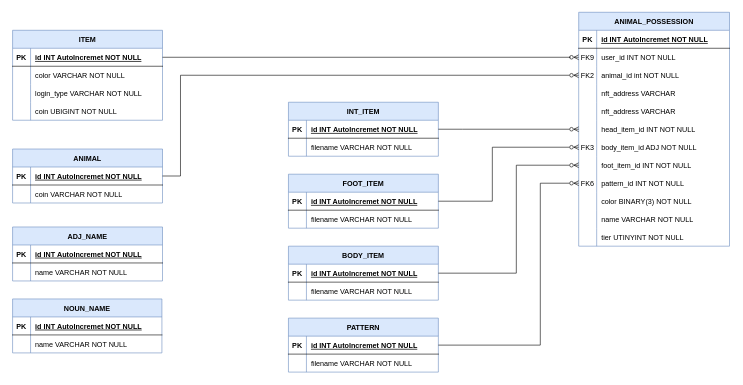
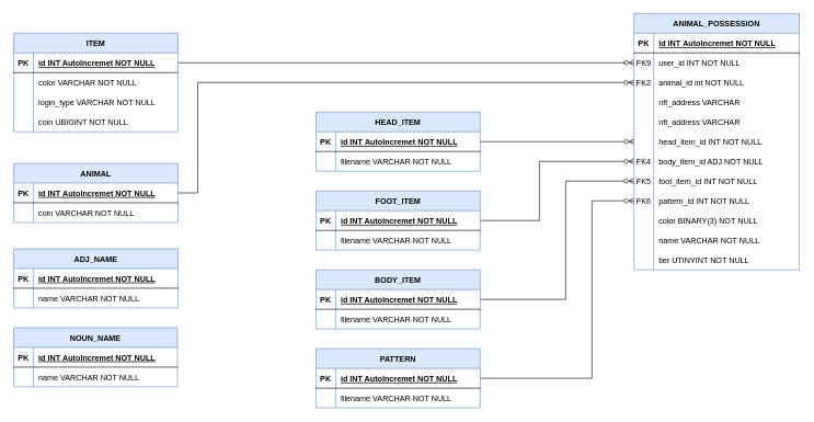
- <mxCell id="58" value="INT_ITEM" style="shape=table;startSize=30;container=1;collapsible=1;childLayout=tableLayout;fixedRows=1;rowLines=0;fontStyle=1;align=center;resizeLast=1;fillColor=#dae8fc;strokeColor=#6c8ebf;" parent="1" vertex="1"><mxGeometry x="480" y="170" width="250" height="90" as="geometry" /></mxCell>
+ <mxCell id="58" value="HEAD_ITEM" style="shape=table;startSize=30;container=1;collapsible=1;childLayout=tableLayout;fixedRows=1;rowLines=0;fontStyle=1;align=center;resizeLast=1;fillColor=#dae8fc;strokeColor=#6c8ebf;" parent="1" vertex="1"><mxGeometry x="480" y="170" width="250" height="90" as="geometry" /></mxCell>
- <mxCell id="28" value="FK3" style="shape=partialRectangle;overflow=hidden;connectable=0;fillColor=none;top=0;left=0;bottom=0;right=0;" parent="27" vertex="1"><mxGeometry width="30" height="30" as="geometry"><mxRectangle width="30" height="30" as="alternateBounds" /></mxGeometry></mxCell>
+ <mxCell id="28" value="FK4" style="shape=partialRectangle;overflow=hidden;connectable=0;fillColor=none;top=0;left=0;bottom=0;right=0;" parent="27" vertex="1"><mxGeometry width="30" height="30" as="geometry"><mxRectangle width="30" height="30" as="alternateBounds" /></mxGeometry></mxCell>
+ <mxCell id="31" value="FK5" style="shape=partialRectangle;overflow=hidden;connectable=0;fillColor=none;top=0;left=0;bottom=0;right=0;" parent="30" vertex="1"><mxGeometry width="30" height="30" as="geometry"><mxRectangle width="30" height="30" as="alternateBounds" /></mxGeometry></mxCell>
